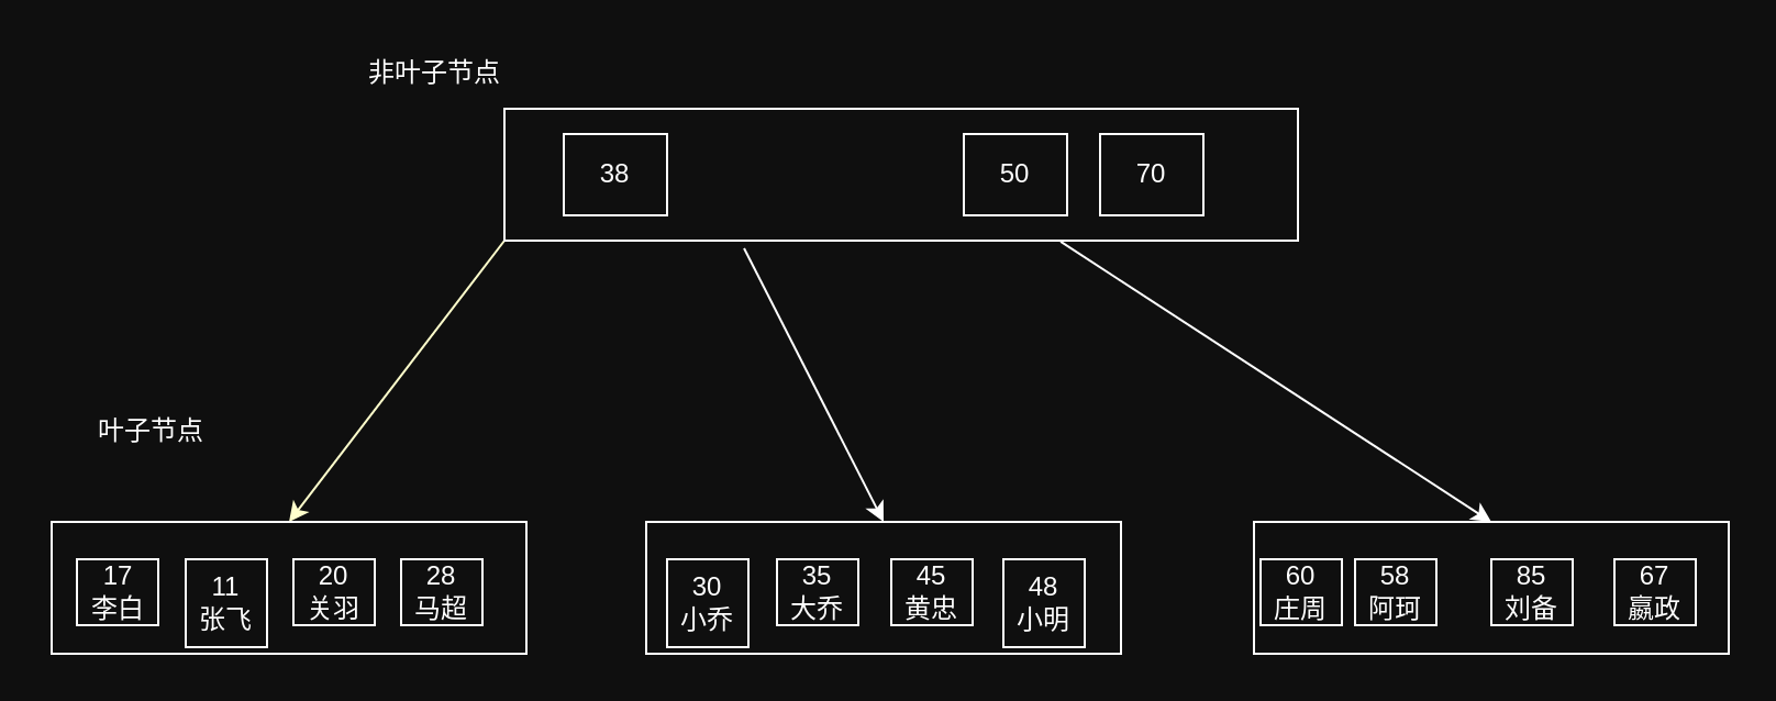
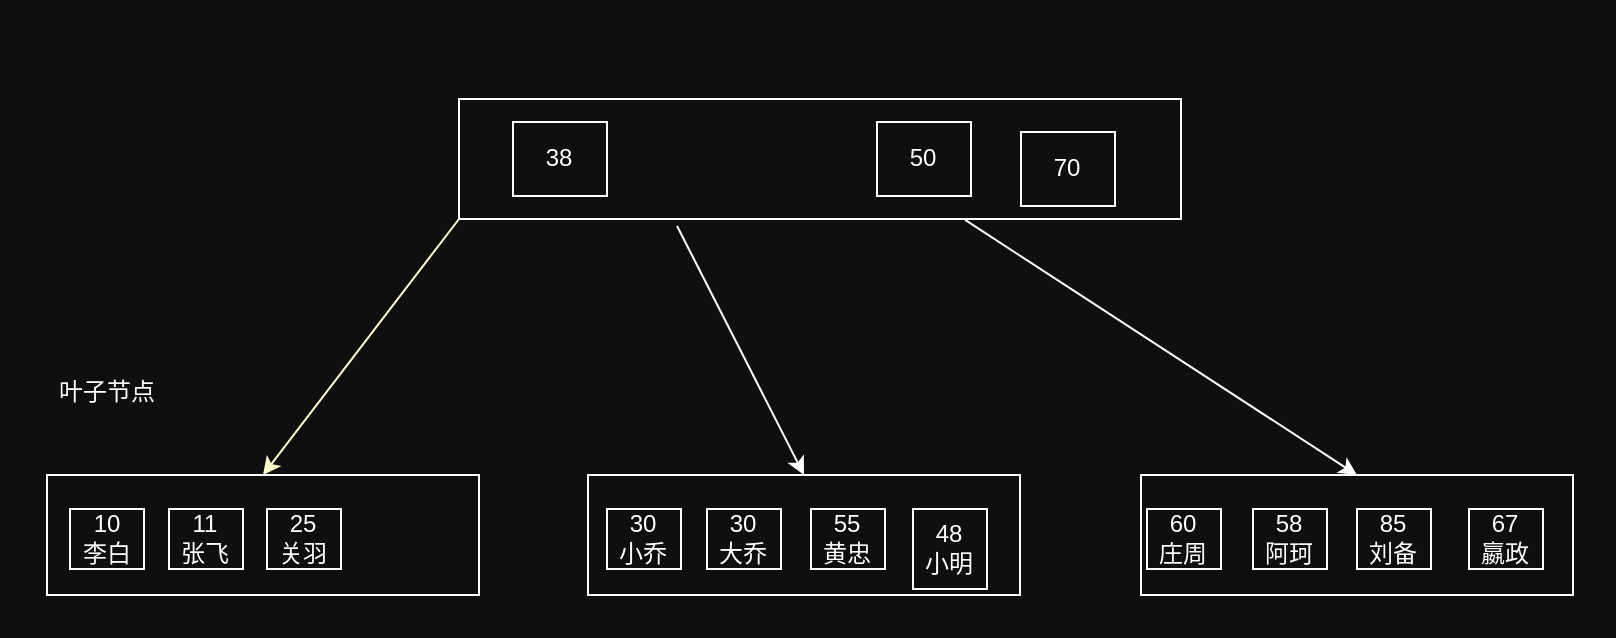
- <mxCell id="13" value="&lt;font color=&quot;#ffffff&quot;&gt;非叶子节点&lt;/font&gt;" style="text;html=1;align=center;verticalAlign=middle;resizable=0;points=[];autosize=1;strokeColor=none;fillColor=none;" vertex="1" parent="1"><mxGeometry x="158" y="20" width="78" height="26" as="geometry" /></mxCell>
- <mxCell id="8" value="&lt;font color=&quot;#ffffff&quot;&gt;70&lt;/font&gt;" style="rounded=0;whiteSpace=wrap;html=1;fillColor=#0F0F0F;strokeColor=#FFFFFF;" vertex="1" parent="1"><mxGeometry x="500" y="60.5" width="47" height="37" as="geometry" /></mxCell>
+ <mxCell id="8" value="&lt;font color=&quot;#ffffff&quot;&gt;70&lt;/font&gt;" style="rounded=0;whiteSpace=wrap;html=1;fillColor=#0F0F0F;strokeColor=#FFFFFF;" vertex="1" parent="1"><mxGeometry x="510" y="65.5" width="47" height="37" as="geometry" /></mxCell>
- <mxCell id="14" value="&lt;font color=&quot;#ffffff&quot;&gt;叶子节点&lt;/font&gt;" style="text;html=1;align=center;verticalAlign=middle;resizable=0;points=[];autosize=1;strokeColor=none;fillColor=none;" vertex="1" parent="1"><mxGeometry x="35" y="183" width="66" height="26" as="geometry" /></mxCell>
+ <mxCell id="14" value="&lt;font color=&quot;#ffffff&quot;&gt;叶子节点&lt;/font&gt;" style="text;html=1;align=center;verticalAlign=middle;resizable=0;points=[];autosize=1;strokeColor=none;fillColor=none;" vertex="1" parent="1"><mxGeometry x="20" y="183" width="66" height="26" as="geometry" /></mxCell>
- <mxCell id="12" value="&lt;font color=&quot;#ffffff&quot;&gt;17&lt;br&gt;李白&lt;br&gt;&lt;/font&gt;" style="rounded=0;whiteSpace=wrap;html=1;fillColor=#0F0F0F;strokeColor=#FFFFFF;" vertex="1" parent="1"><mxGeometry x="34.5" y="254" width="37" height="30" as="geometry" /></mxCell>
+ <mxCell id="12" value="&lt;font color=&quot;#ffffff&quot;&gt;10&lt;br&gt;李白&lt;br&gt;&lt;/font&gt;" style="rounded=0;whiteSpace=wrap;html=1;fillColor=#0F0F0F;strokeColor=#FFFFFF;" vertex="1" parent="1"><mxGeometry x="34.5" y="254" width="37" height="30" as="geometry" /></mxCell>
- <mxCell id="16" value="&lt;font color=&quot;#ffffff&quot;&gt;20&lt;br&gt;关羽&lt;br&gt;&lt;/font&gt;" style="rounded=0;whiteSpace=wrap;html=1;fillColor=#0F0F0F;strokeColor=#FFFFFF;" vertex="1" parent="1"><mxGeometry x="133" y="254" width="37" height="30" as="geometry" /></mxCell>
+ <mxCell id="16" value="&lt;font color=&quot;#ffffff&quot;&gt;25&lt;br&gt;关羽&lt;br&gt;&lt;/font&gt;" style="rounded=0;whiteSpace=wrap;html=1;fillColor=#0F0F0F;strokeColor=#FFFFFF;" vertex="1" parent="1"><mxGeometry x="133" y="254" width="37" height="30" as="geometry" /></mxCell>
- <mxCell id="17" value="&lt;font color=&quot;#ffffff&quot;&gt;28&lt;br&gt;马超&lt;br&gt;&lt;/font&gt;" style="rounded=0;whiteSpace=wrap;html=1;fillColor=#0F0F0F;strokeColor=#FFFFFF;" vertex="1" parent="1"><mxGeometry x="182" y="254" width="37" height="30" as="geometry" /></mxCell>
- <mxCell id="19" value="&lt;font color=&quot;#ffffff&quot;&gt;35&lt;br&gt;大乔&lt;br&gt;&lt;/font&gt;" style="rounded=0;whiteSpace=wrap;html=1;fillColor=#0F0F0F;strokeColor=#FFFFFF;" vertex="1" parent="1"><mxGeometry x="353" y="254" width="37" height="30" as="geometry" /></mxCell>
+ <mxCell id="19" value="&lt;font color=&quot;#ffffff&quot;&gt;30&lt;br&gt;大乔&lt;br&gt;&lt;/font&gt;" style="rounded=0;whiteSpace=wrap;html=1;fillColor=#0F0F0F;strokeColor=#FFFFFF;" vertex="1" parent="1"><mxGeometry x="353" y="254" width="37" height="30" as="geometry" /></mxCell>
- <mxCell id="20" value="&lt;font color=&quot;#ffffff&quot;&gt;45&lt;br&gt;黄忠&lt;br&gt;&lt;/font&gt;" style="rounded=0;whiteSpace=wrap;html=1;fillColor=#0F0F0F;strokeColor=#FFFFFF;" vertex="1" parent="1"><mxGeometry x="405" y="254" width="37" height="30" as="geometry" /></mxCell>
+ <mxCell id="20" value="&lt;font color=&quot;#ffffff&quot;&gt;55&lt;br&gt;黄忠&lt;br&gt;&lt;/font&gt;" style="rounded=0;whiteSpace=wrap;html=1;fillColor=#0F0F0F;strokeColor=#FFFFFF;" vertex="1" parent="1"><mxGeometry x="405" y="254" width="37" height="30" as="geometry" /></mxCell>
- <mxCell id="23" value="&lt;font color=&quot;#ffffff&quot;&gt;58&lt;br&gt;阿珂&lt;br&gt;&lt;/font&gt;" style="rounded=0;whiteSpace=wrap;html=1;fillColor=#0F0F0F;strokeColor=#FFFFFF;" vertex="1" parent="1"><mxGeometry x="616" y="254" width="37" height="30" as="geometry" /></mxCell>
+ <mxCell id="23" value="&lt;font color=&quot;#ffffff&quot;&gt;58&lt;br&gt;阿珂&lt;br&gt;&lt;/font&gt;" style="rounded=0;whiteSpace=wrap;html=1;fillColor=#0F0F0F;strokeColor=#FFFFFF;" vertex="1" parent="1"><mxGeometry x="626" y="254" width="37" height="30" as="geometry" /></mxCell>
- <mxCell id="15" value="&lt;font color=&quot;#ffffff&quot;&gt;11&lt;br&gt;张飞&lt;br&gt;&lt;/font&gt;" style="rounded=0;whiteSpace=wrap;html=1;fillColor=#0F0F0F;strokeColor=#FFFFFF;" vertex="1" parent="1"><mxGeometry x="84" y="254" width="37" height="40" as="geometry" /></mxCell>
+ <mxCell id="15" value="&lt;font color=&quot;#ffffff&quot;&gt;11&lt;br&gt;张飞&lt;br&gt;&lt;/font&gt;" style="rounded=0;whiteSpace=wrap;html=1;fillColor=#0F0F0F;strokeColor=#FFFFFF;" vertex="1" parent="1"><mxGeometry x="84" y="254" width="37" height="30" as="geometry" /></mxCell>
- <mxCell id="18" value="&lt;font color=&quot;#ffffff&quot;&gt;30&lt;br&gt;小乔&lt;br&gt;&lt;/font&gt;" style="rounded=0;whiteSpace=wrap;html=1;fillColor=#0F0F0F;strokeColor=#FFFFFF;" vertex="1" parent="1"><mxGeometry x="303" y="254" width="37" height="40" as="geometry" /></mxCell>
+ <mxCell id="18" value="&lt;font color=&quot;#ffffff&quot;&gt;30&lt;br&gt;小乔&lt;br&gt;&lt;/font&gt;" style="rounded=0;whiteSpace=wrap;html=1;fillColor=#0F0F0F;strokeColor=#FFFFFF;" vertex="1" parent="1"><mxGeometry x="303" y="254" width="37" height="30" as="geometry" /></mxCell>
